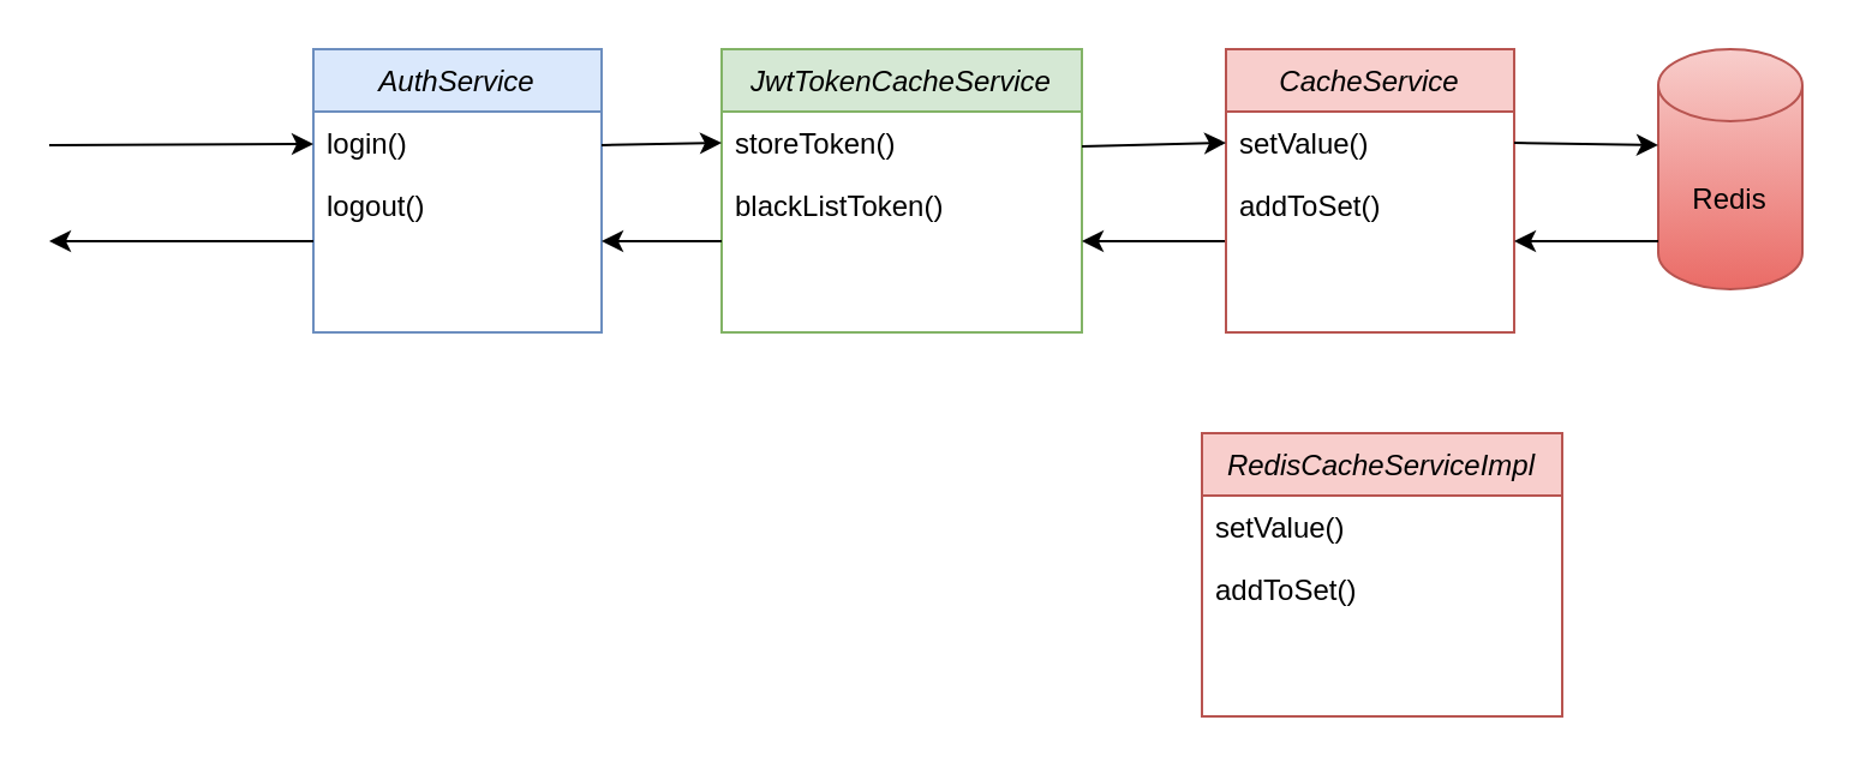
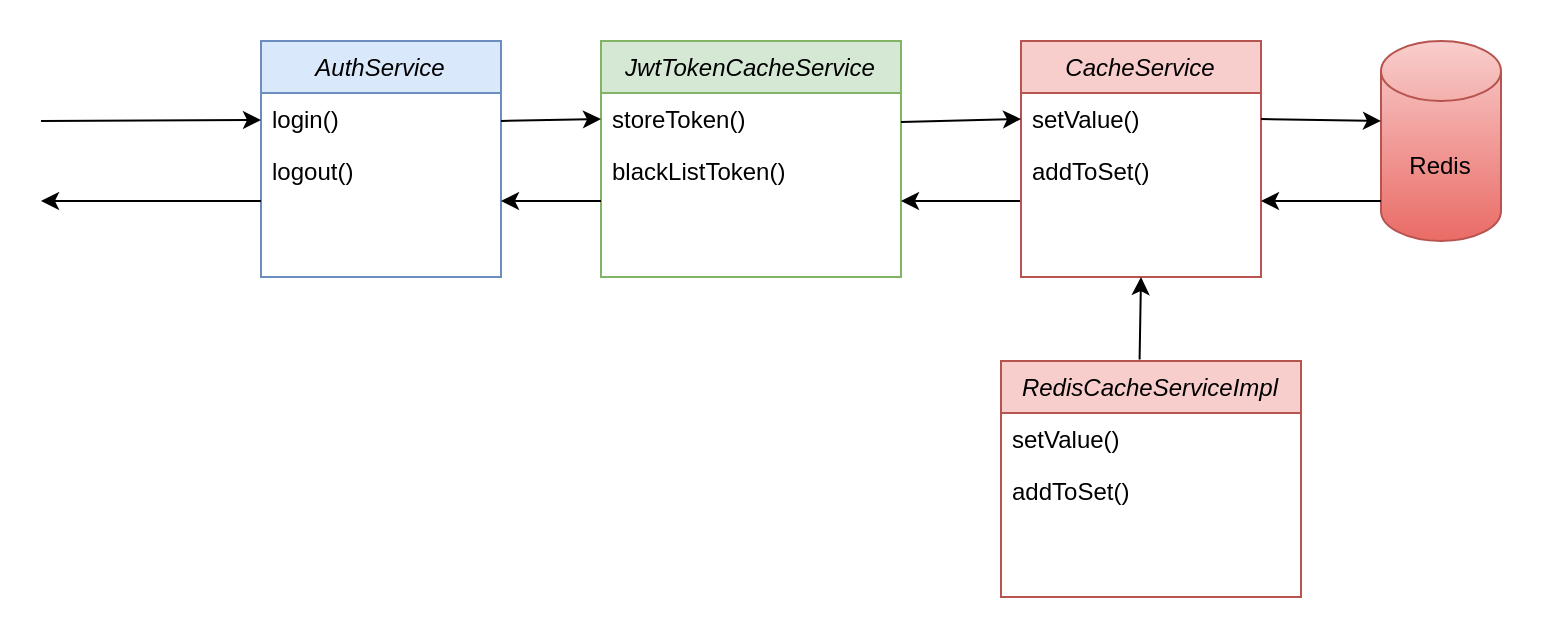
+ <mxCell id="23" value="" style="endArrow=classic;html=1;rounded=0;exitX=0.462;exitY=-0.006;exitDx=0;exitDy=0;exitPerimeter=0;entryX=0.5;entryY=1;entryDx=0;entryDy=0;" edge="1" parent="1" source="20" target="9"><mxGeometry width="50" height="50" relative="1" as="geometry"><mxPoint x="530" y="188" as="sourcePoint" /><mxPoint x="580" y="138" as="targetPoint" /></mxGeometry></mxCell>
